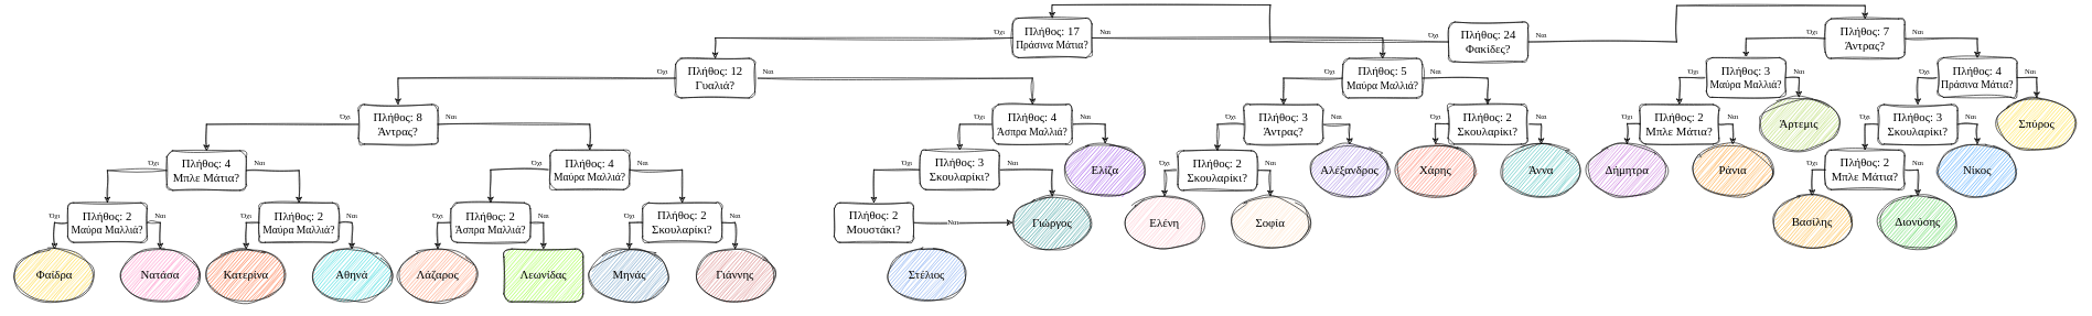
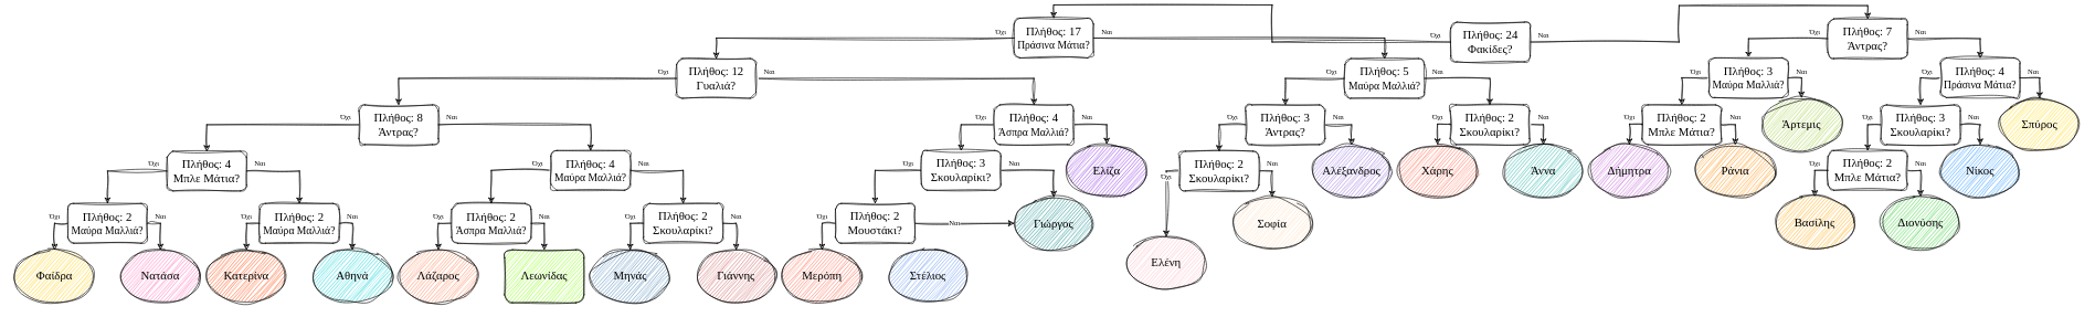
- <mxCell id="40" value="&lt;span style=&quot;font-size: 18px;&quot;&gt;Ελένη&lt;/span&gt;" style="ellipse;whiteSpace=wrap;html=1;hachureGap=4;fontFamily=Architects Daughter;fontSource=https%3A%2F%2Ffonts.googleapis.com%2Fcss%3Ffamily%3DArchitects%2BDaughter;sketch=1;curveFitting=1;jiggle=2;fillColor=#FFB6C1;" parent="1" vertex="1"><mxGeometry x="1700" y="290" width="120" height="80" as="geometry" /></mxCell>
+ <mxCell id="40" value="&lt;span style=&quot;font-size: 18px;&quot;&gt;Ελένη&lt;/span&gt;" style="ellipse;whiteSpace=wrap;html=1;hachureGap=4;fontFamily=Architects Daughter;fontSource=https%3A%2F%2Ffonts.googleapis.com%2Fcss%3Ffamily%3DArchitects%2BDaughter;sketch=1;curveFitting=1;jiggle=2;fillColor=#FFB6C1;" parent="1" vertex="1"><mxGeometry x="1700" y="350" width="120" height="80" as="geometry" /></mxCell>
+ <mxCell id="23" value="Όχι" style="edgeStyle=orthogonalEdgeStyle;rounded=0;sketch=1;hachureGap=4;jiggle=2;curveFitting=1;orthogonalLoop=1;jettySize=auto;html=1;exitX=0;exitY=0.5;exitDx=0;exitDy=0;entryX=0.5;entryY=0;entryDx=0;entryDy=0;fontFamily=Architects Daughter;fontSource=https%3A%2F%2Ffonts.googleapis.com%2Fcss%3Ffamily%3DArchitects%2BDaughter;" parent="1" source="24" target="25" edge="1"><mxGeometry x="-0.333" y="-10" relative="1" as="geometry"><mxPoint x="10" y="-10" as="offset" /></mxGeometry></mxCell>
+ <mxCell id="25" value="&lt;span style=&quot;font-size: 18px;&quot;&gt;Μερόπη&lt;/span&gt;" style="ellipse;whiteSpace=wrap;html=1;hachureGap=4;fontFamily=Architects Daughter;fontSource=https%3A%2F%2Ffonts.googleapis.com%2Fcss%3Ffamily%3DArchitects%2BDaughter;sketch=1;curveFitting=1;jiggle=2;fillColor=#FF6347;" parent="1" vertex="1"><mxGeometry x="1180" y="370" width="120" height="80" as="geometry" /></mxCell>
